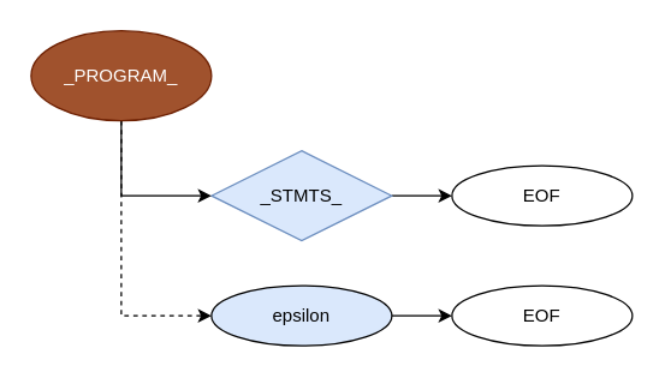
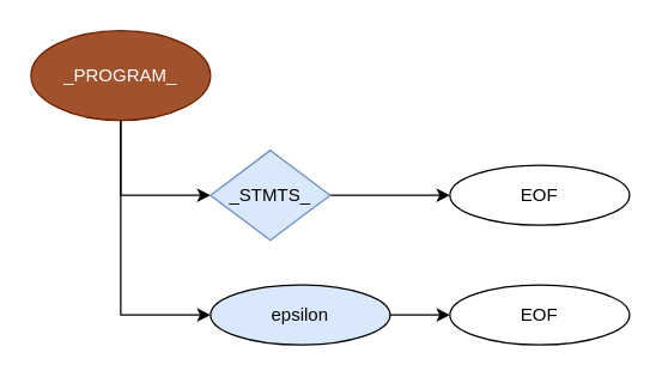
- <mxCell id="3" value="_STMTS_" style="rhombus;whiteSpace=wrap;html=1;fillColor=#dae8fc;strokeColor=#6c8ebf;" parent="1" vertex="1"><mxGeometry x="140" y="100" width="120" height="60" as="geometry" /></mxCell>
+ <mxCell id="3" value="_STMTS_" style="rhombus;whiteSpace=wrap;html=1;fillColor=#dae8fc;strokeColor=#6c8ebf;" parent="1" vertex="1"><mxGeometry x="140" y="100" width="80" height="60" as="geometry" /></mxCell>
- <mxCell id="4" style="edgeStyle=orthogonalEdgeStyle;rounded=0;orthogonalLoop=1;jettySize=auto;html=1;exitX=0.5;exitY=1;exitDx=0;exitDy=0;entryX=0;entryY=0.5;entryDx=0;entryDy=0;dashed=1;" parent="1" source="6" target="8" edge="1"><mxGeometry relative="1" as="geometry" /></mxCell>
+ <mxCell id="4" style="edgeStyle=orthogonalEdgeStyle;rounded=0;orthogonalLoop=1;jettySize=auto;html=1;exitX=0.5;exitY=1;exitDx=0;exitDy=0;entryX=0;entryY=0.5;entryDx=0;entryDy=0;" parent="1" source="6" target="8" edge="1"><mxGeometry relative="1" as="geometry" /></mxCell>
